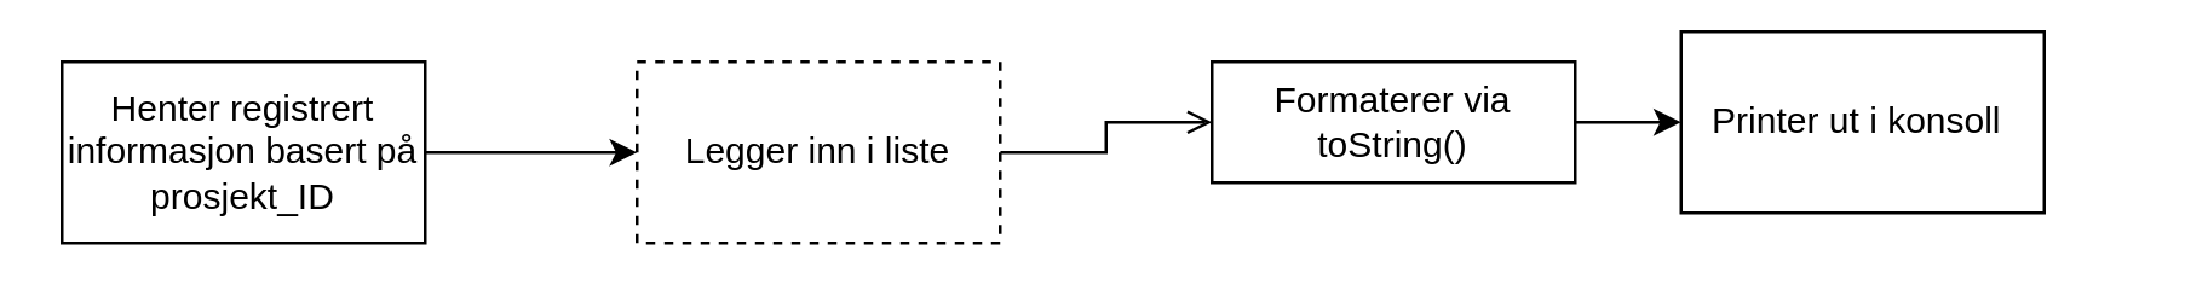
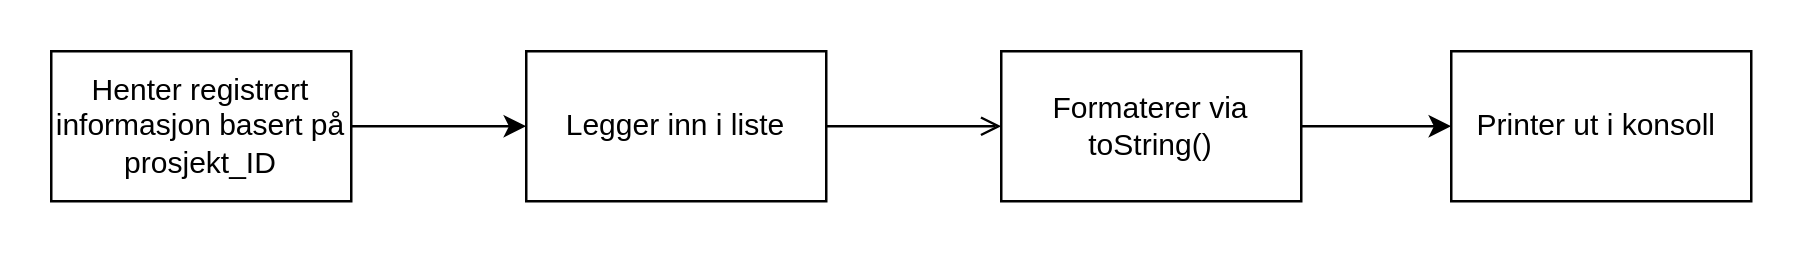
- <mxCell id="7" value="Formaterer via&lt;br&gt;toString()" style="rounded=0;whiteSpace=wrap;html=1;" vertex="1" parent="1"><mxGeometry x="400" y="20" width="120" height="40" as="geometry" /></mxCell>
+ <mxCell id="7" value="Formaterer via&lt;br&gt;toString()" style="rounded=0;whiteSpace=wrap;html=1;" vertex="1" parent="1"><mxGeometry x="400" y="20" width="120" height="60" as="geometry" /></mxCell>
- <mxCell id="8" value="Printer ut i konsoll&amp;nbsp;&lt;br&gt;" style="rounded=0;whiteSpace=wrap;html=1;" vertex="1" parent="1"><mxGeometry x="555" y="10" width="120" height="60" as="geometry" /></mxCell>
+ <mxCell id="8" value="Printer ut i konsoll&amp;nbsp;&lt;br&gt;" style="rounded=0;whiteSpace=wrap;html=1;" vertex="1" parent="1"><mxGeometry x="580" y="20" width="120" height="60" as="geometry" /></mxCell>
- <mxCell id="5" value="Legger inn i liste" style="rounded=0;whiteSpace=wrap;html=1;dashed=1;" vertex="1" parent="1"><mxGeometry x="210" y="20" width="120" height="60" as="geometry" /></mxCell>
+ <mxCell id="5" value="Legger inn i liste" style="rounded=0;whiteSpace=wrap;html=1;" vertex="1" parent="1"><mxGeometry x="210" y="20" width="120" height="60" as="geometry" /></mxCell>
